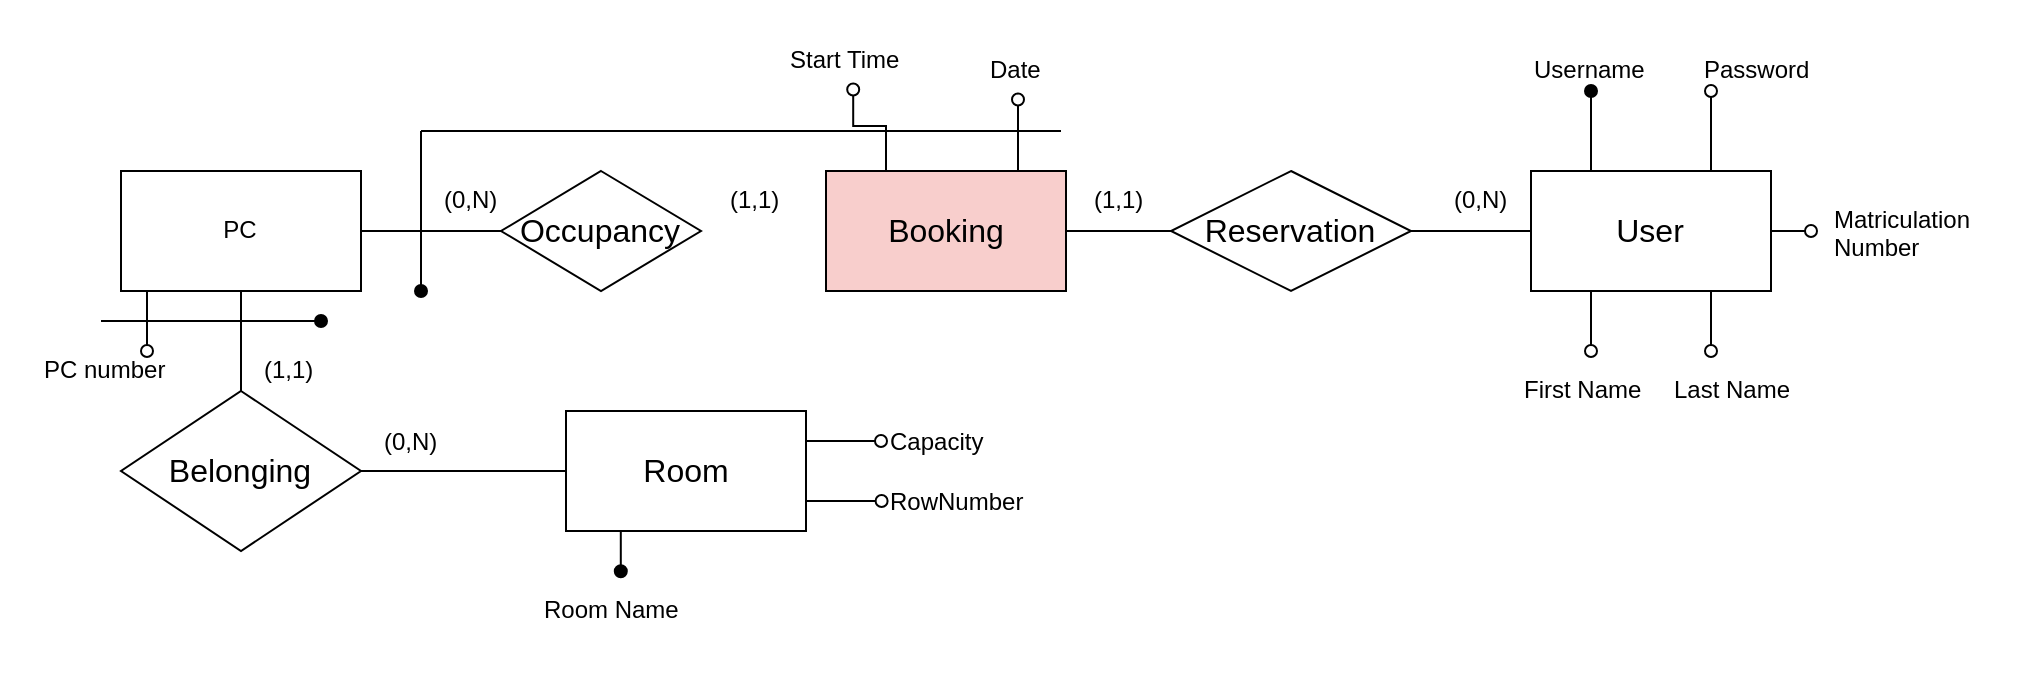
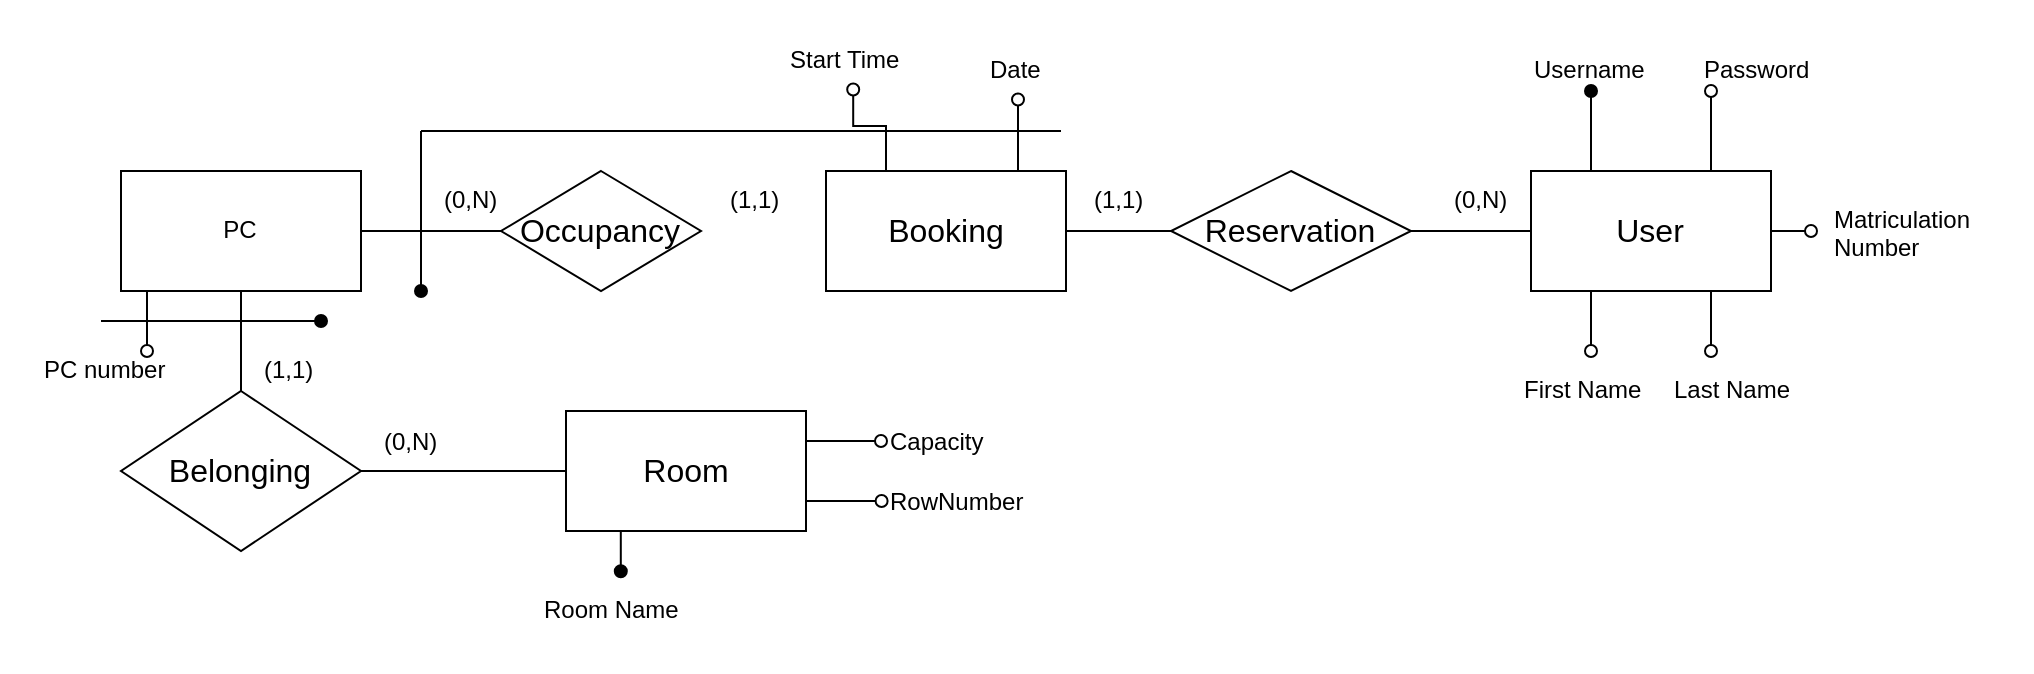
- <mxCell id="22" value="&lt;font style=&quot;font-size: 16px&quot;&gt;Booking&lt;/font&gt;" style="rounded=0;whiteSpace=wrap;html=1;fillColor=#f8cecc;" parent="1" vertex="1"><mxGeometry x="412.5" y="85" width="120" height="60" as="geometry" /></mxCell>
+ <mxCell id="22" value="&lt;font style=&quot;font-size: 16px&quot;&gt;Booking&lt;/font&gt;" style="rounded=0;whiteSpace=wrap;html=1;" parent="1" vertex="1"><mxGeometry x="412.5" y="85" width="120" height="60" as="geometry" /></mxCell>
